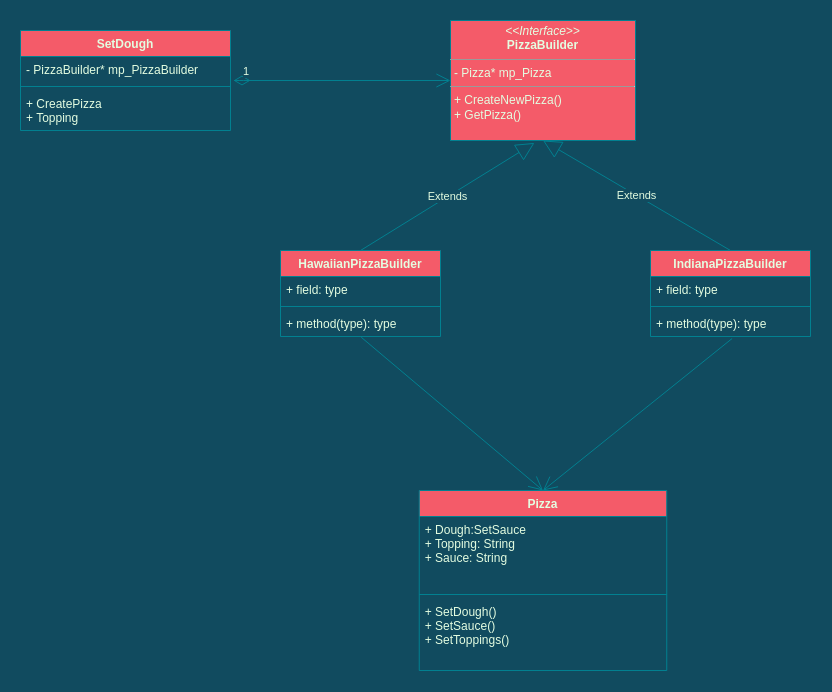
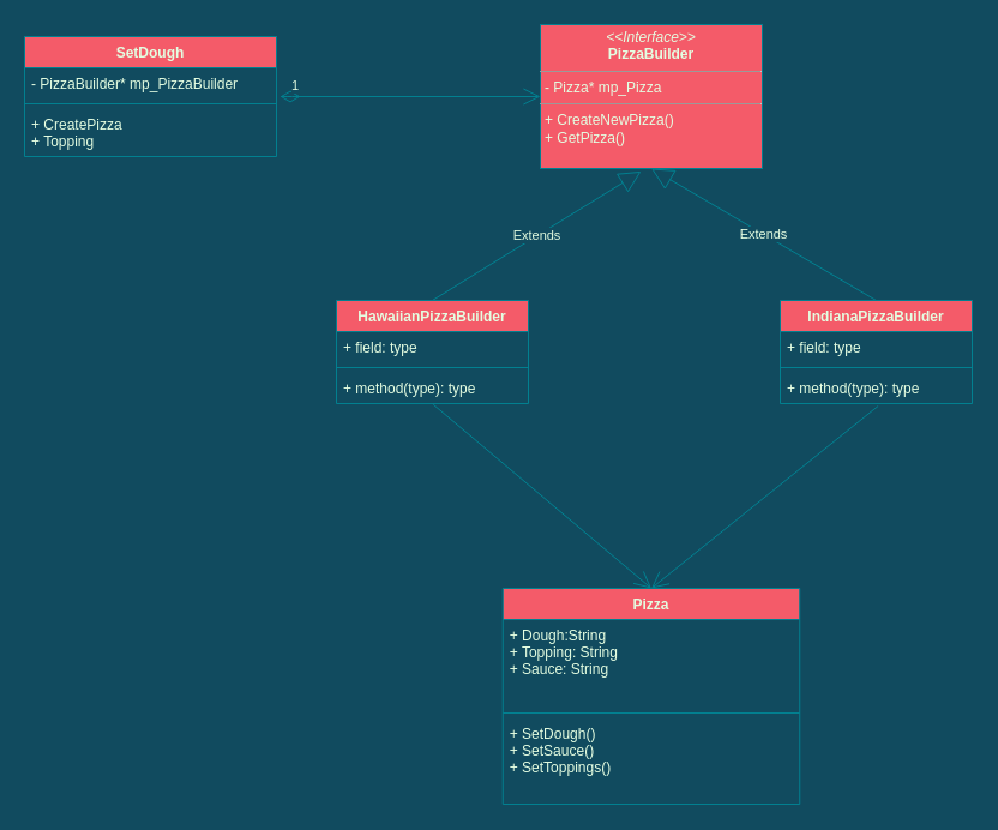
- <mxCell id="19" value="+ Dough:SetSauce&#10;+ Topping: String&#10;+ Sauce: String" style="text;strokeColor=none;fillColor=none;align=left;verticalAlign=top;spacingLeft=4;spacingRight=4;overflow=hidden;rotatable=0;points=[[0,0.5],[1,0.5]];portConstraint=eastwest;fontColor=#E4FDE1;" vertex="1" parent="18"><mxGeometry y="26" width="247.5" height="74" as="geometry" /></mxCell>
+ <mxCell id="19" value="+ Dough:String&#10;+ Topping: String&#10;+ Sauce: String" style="text;strokeColor=none;fillColor=none;align=left;verticalAlign=top;spacingLeft=4;spacingRight=4;overflow=hidden;rotatable=0;points=[[0,0.5],[1,0.5]];portConstraint=eastwest;fontColor=#E4FDE1;" vertex="1" parent="18"><mxGeometry y="26" width="247.5" height="74" as="geometry" /></mxCell>
